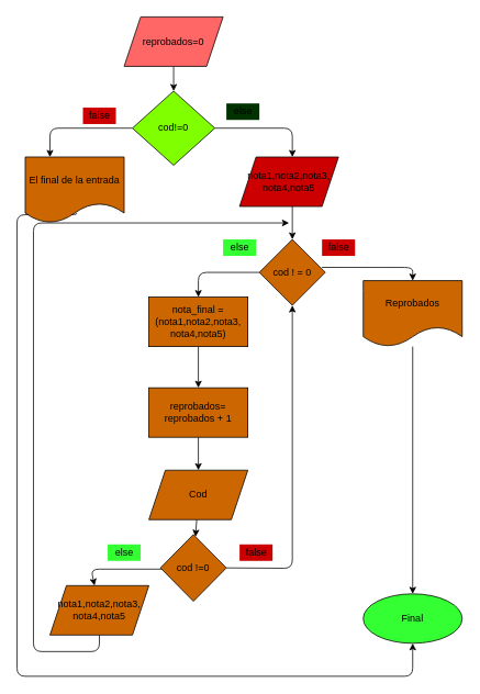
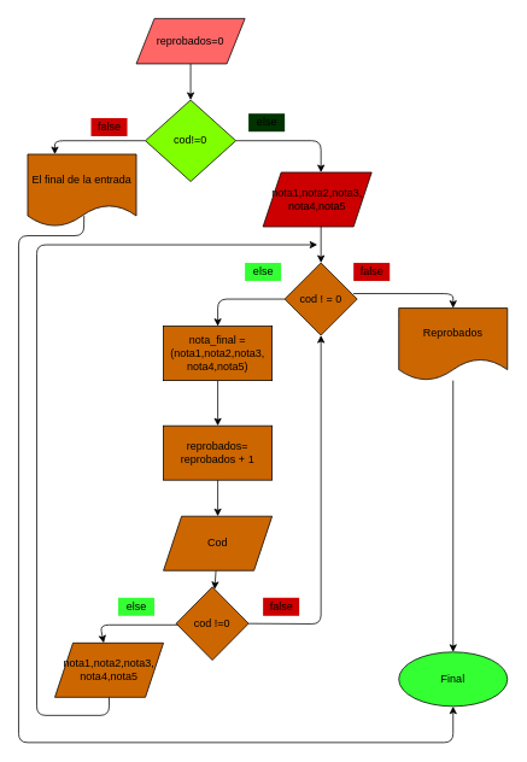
- <mxCell id="3" value="reprobados=0" style="shape=parallelogram;perimeter=parallelogramPerimeter;whiteSpace=wrap;html=1;fixedSize=1;fillColor=#FF6666;" vertex="1" parent="1"><mxGeometry x="150" y="20" width="120" height="60" as="geometry" /></mxCell>
+ <mxCell id="3" value="reprobados=0" style="shape=parallelogram;perimeter=parallelogramPerimeter;whiteSpace=wrap;html=1;fixedSize=1;fillColor=#FF6666;" vertex="1" parent="1"><mxGeometry x="150" y="20" width="120" height="50" as="geometry" /></mxCell>
- <mxCell id="8" value="El final de la entrada" style="shape=document;whiteSpace=wrap;html=1;boundedLbl=1;fillColor=#CC6600;" vertex="1" parent="1"><mxGeometry x="30" y="190" width="120" height="80" as="geometry" /></mxCell>
+ <mxCell id="8" value="El final de la entrada" style="shape=document;whiteSpace=wrap;html=1;boundedLbl=1;fillColor=#CC6600;" vertex="1" parent="1"><mxGeometry x="30" y="170" width="120" height="80" as="geometry" /></mxCell>
